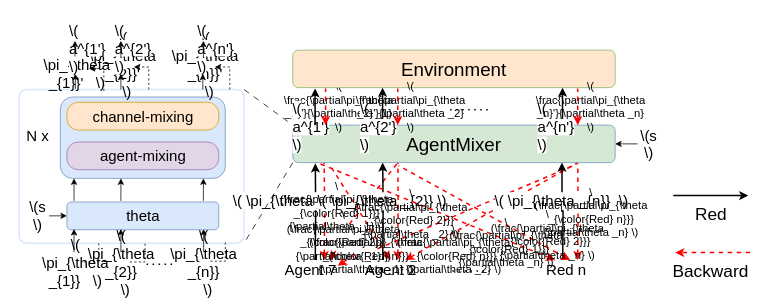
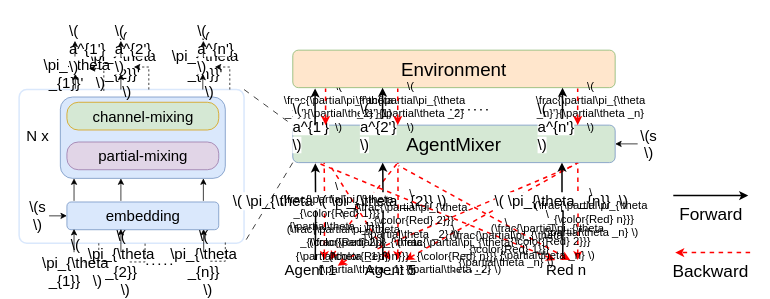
- <mxCell id="36" value="channel-mixing" style="rounded=1;whiteSpace=wrap;html=1;fillColor=#ffe6cc;strokeColor=#d79b00;fontSize=20;arcSize=41;" parent="1" vertex="1"><mxGeometry x="88.75" y="135.5" width="202.5" height="37" as="geometry" /></mxCell>
+ <mxCell id="36" value="channel-mixing" style="rounded=1;whiteSpace=wrap;html=1;fillColor=#d5e8d4;strokeColor=#d79b00;fontSize=20;arcSize=41;" parent="1" vertex="1"><mxGeometry x="88.75" y="135.5" width="202.5" height="37" as="geometry" /></mxCell>
- <mxCell id="37" value="agent-mixing" style="rounded=1;whiteSpace=wrap;html=1;fillColor=#e1d5e7;strokeColor=#9673a6;fontSize=20;arcSize=41;" parent="1" vertex="1"><mxGeometry x="88.75" y="188.5" width="202.5" height="37" as="geometry" /></mxCell>
+ <mxCell id="37" value="partial-mixing" style="rounded=1;whiteSpace=wrap;html=1;fillColor=#e1d5e7;strokeColor=#9673a6;fontSize=20;arcSize=41;" parent="1" vertex="1"><mxGeometry x="88.75" y="188.5" width="202.5" height="37" as="geometry" /></mxCell>
- <mxCell id="20" value="&lt;font style=&quot;font-size: 23px;&quot;&gt;Red&lt;/font&gt;" style="text;html=1;strokeColor=none;fillColor=none;align=center;verticalAlign=middle;whiteSpace=wrap;rounded=0;fontSize=23;" parent="1" vertex="1"><mxGeometry x="907.5" y="270" width="80" height="30" as="geometry" /></mxCell>
+ <mxCell id="20" value="&lt;font style=&quot;font-size: 23px;&quot;&gt;Forward&lt;/font&gt;" style="text;html=1;strokeColor=none;fillColor=none;align=center;verticalAlign=middle;whiteSpace=wrap;rounded=0;fontSize=23;" parent="1" vertex="1"><mxGeometry x="907.5" y="270" width="80" height="30" as="geometry" /></mxCell>
- <mxCell id="34" value="&lt;span style=&quot;font-size: 20px;&quot;&gt;theta&lt;/span&gt;" style="rounded=1;whiteSpace=wrap;html=1;fillColor=#dae8fc;strokeColor=#6c8ebf;fontSize=20;" parent="1" vertex="1"><mxGeometry x="88.75" y="268.5" width="202.5" height="37" as="geometry" /></mxCell>
+ <mxCell id="34" value="&lt;span style=&quot;font-size: 20px;&quot;&gt;embedding&lt;/span&gt;" style="rounded=1;whiteSpace=wrap;html=1;fillColor=#dae8fc;strokeColor=#6c8ebf;fontSize=20;" parent="1" vertex="1"><mxGeometry x="88.75" y="268.5" width="202.5" height="37" as="geometry" /></mxCell>
- <mxCell id="63" value="&lt;font style=&quot;font-size: 20px;&quot;&gt;Agent 7&lt;/font&gt;" style="text;html=1;strokeColor=none;fillColor=none;align=center;verticalAlign=middle;whiteSpace=wrap;rounded=0;" parent="1" vertex="1"><mxGeometry x="373" y="344" width="82" height="30" as="geometry" /></mxCell>
+ <mxCell id="63" value="&lt;font style=&quot;font-size: 20px;&quot;&gt;Agent 1&lt;/font&gt;" style="text;html=1;strokeColor=none;fillColor=none;align=center;verticalAlign=middle;whiteSpace=wrap;rounded=0;" parent="1" vertex="1"><mxGeometry x="373" y="344" width="82" height="30" as="geometry" /></mxCell>
- <mxCell id="64" value="&lt;font style=&quot;font-size: 20px;&quot;&gt;Agent 2&lt;/font&gt;" style="text;html=1;strokeColor=none;fillColor=none;align=center;verticalAlign=middle;whiteSpace=wrap;rounded=0;" parent="1" vertex="1"><mxGeometry x="480" y="344" width="82" height="30" as="geometry" /></mxCell>
+ <mxCell id="64" value="&lt;font style=&quot;font-size: 20px;&quot;&gt;Agent 5&lt;/font&gt;" style="text;html=1;strokeColor=none;fillColor=none;align=center;verticalAlign=middle;whiteSpace=wrap;rounded=0;" parent="1" vertex="1"><mxGeometry x="480" y="344" width="82" height="30" as="geometry" /></mxCell>
